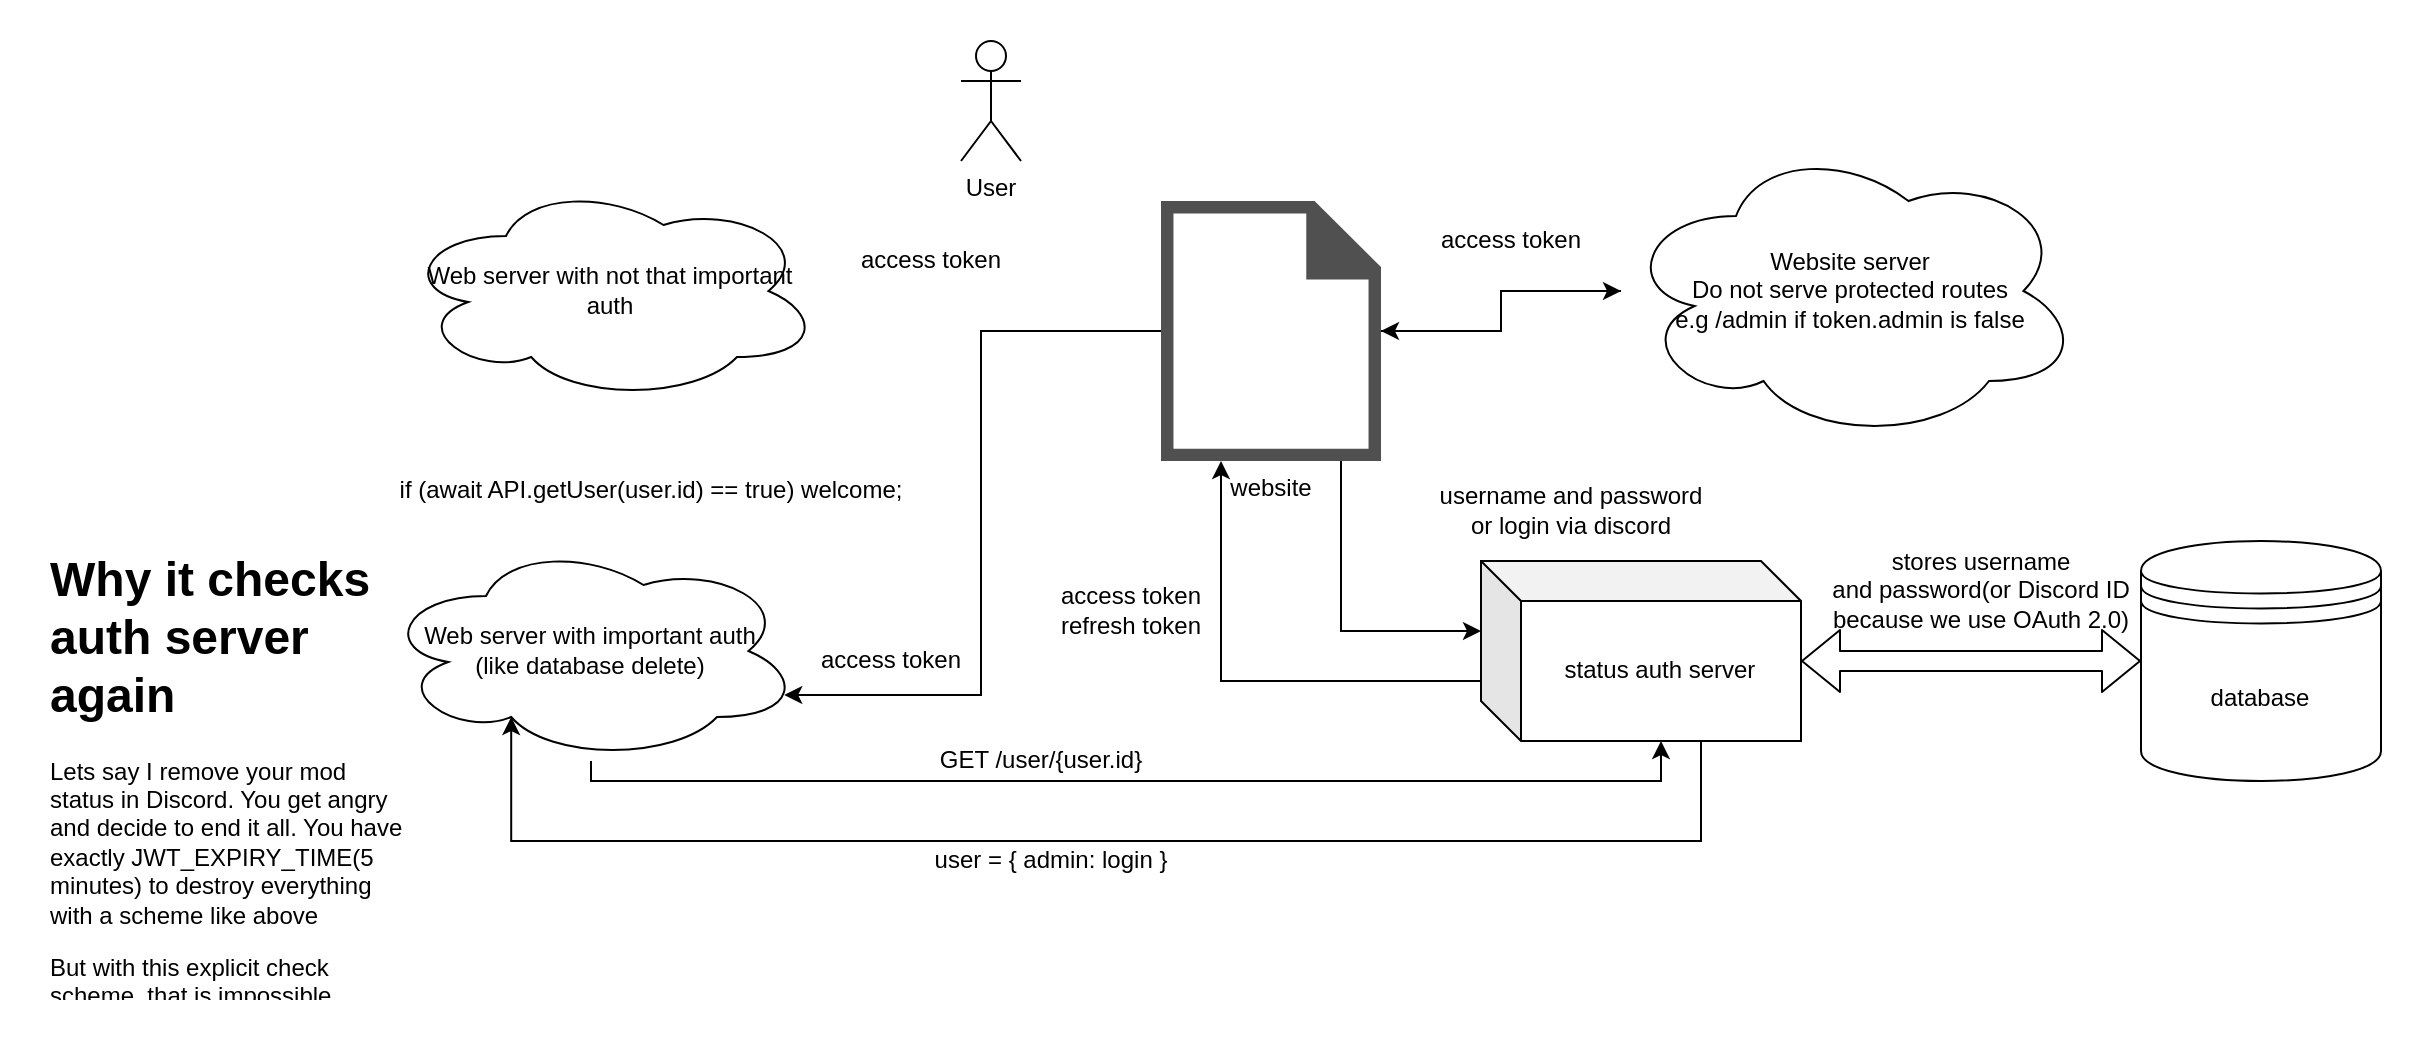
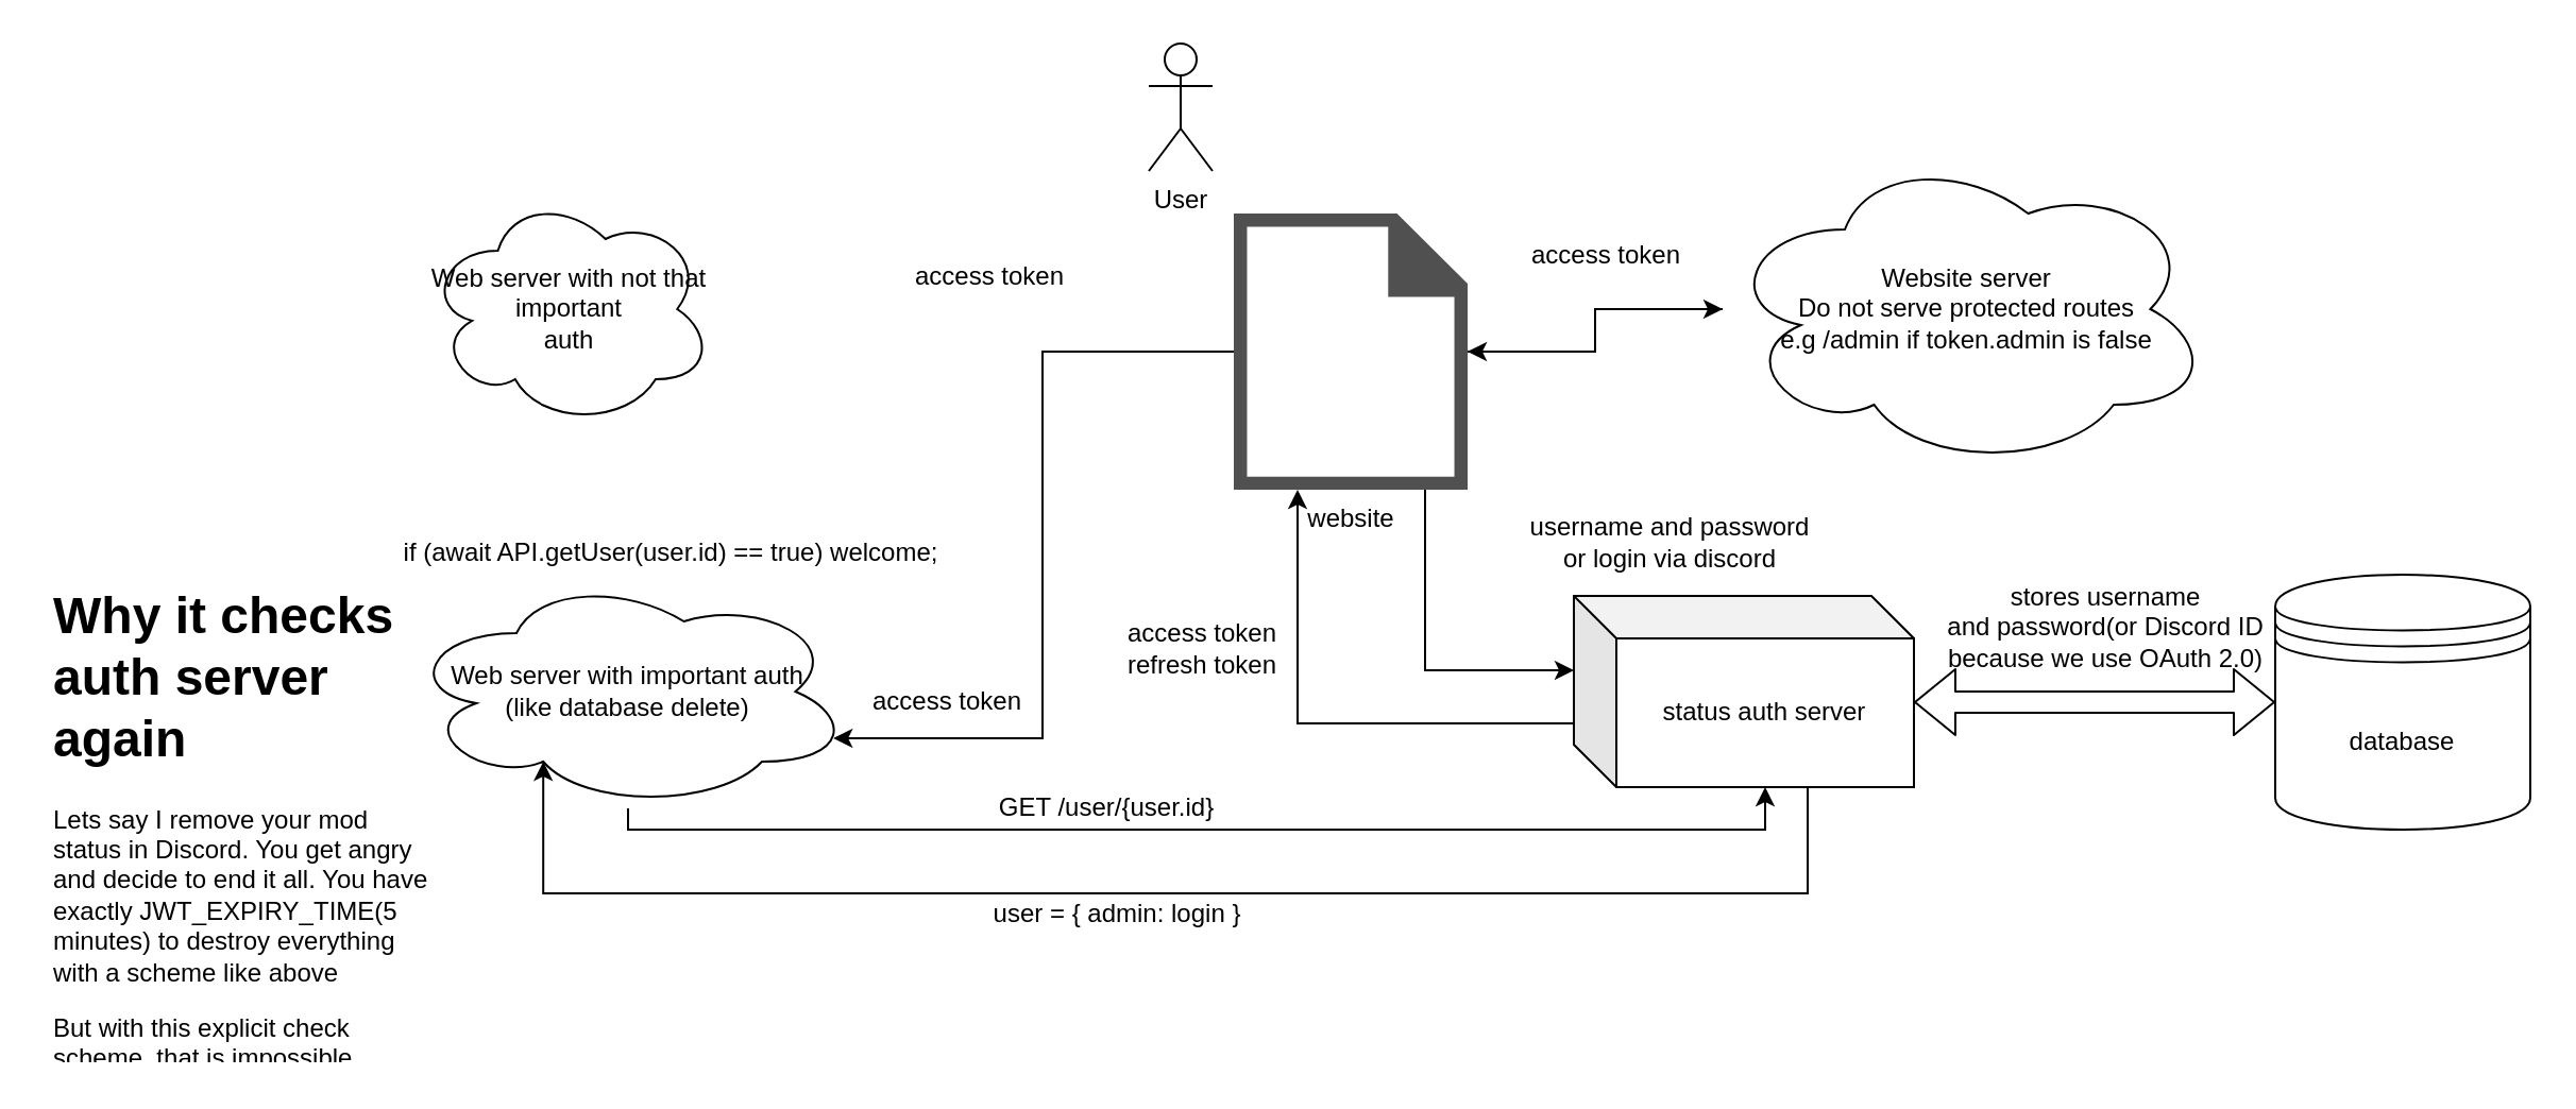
- <mxCell id="9" value="User" style="shape=umlActor;verticalLabelPosition=bottom;verticalAlign=top;html=1;outlineConnect=0;" parent="1" vertex="1"><mxGeometry x="480" y="20" width="30" height="60" as="geometry" /></mxCell>
+ <mxCell id="9" value="User" style="shape=umlActor;verticalLabelPosition=bottom;verticalAlign=top;html=1;outlineConnect=0;" parent="1" vertex="1"><mxGeometry x="540" y="20" width="30" height="60" as="geometry" /></mxCell>
- <mxCell id="18" value="Web server with not that important&lt;br&gt;auth" style="ellipse;shape=cloud;whiteSpace=wrap;html=1;" parent="1" vertex="1"><mxGeometry x="200" y="90" width="210" height="110" as="geometry" /></mxCell>
+ <mxCell id="18" value="Web server with not that important&lt;br&gt;auth" style="ellipse;shape=cloud;whiteSpace=wrap;html=1;" parent="1" vertex="1"><mxGeometry x="200" y="90" width="135" height="110" as="geometry" /></mxCell>
- <mxCell id="23" value="if (await API.getUser(user.id) == true) welcome;" style="text;html=1;align=center;verticalAlign=middle;resizable=0;points=[];autosize=1;strokeColor=none;" parent="1" vertex="1"><mxGeometry x="190" y="235" width="270" height="20" as="geometry" /></mxCell>
+ <mxCell id="23" value="if (await API.getUser(user.id) == true) welcome;" style="text;html=1;align=center;verticalAlign=middle;resizable=0;points=[];autosize=1;strokeColor=none;" parent="1" vertex="1"><mxGeometry x="180" y="250" width="270" height="20" as="geometry" /></mxCell>
